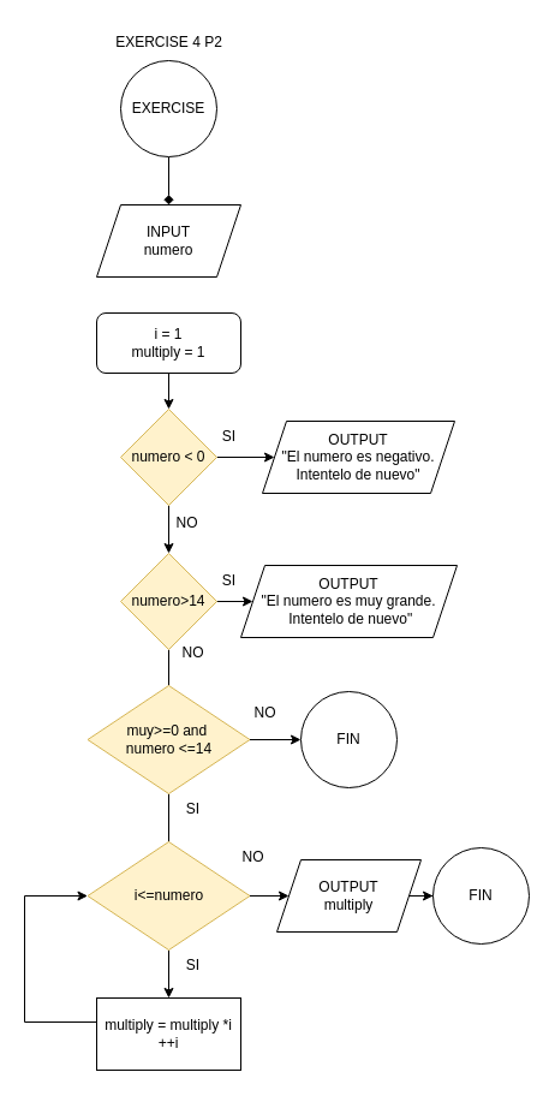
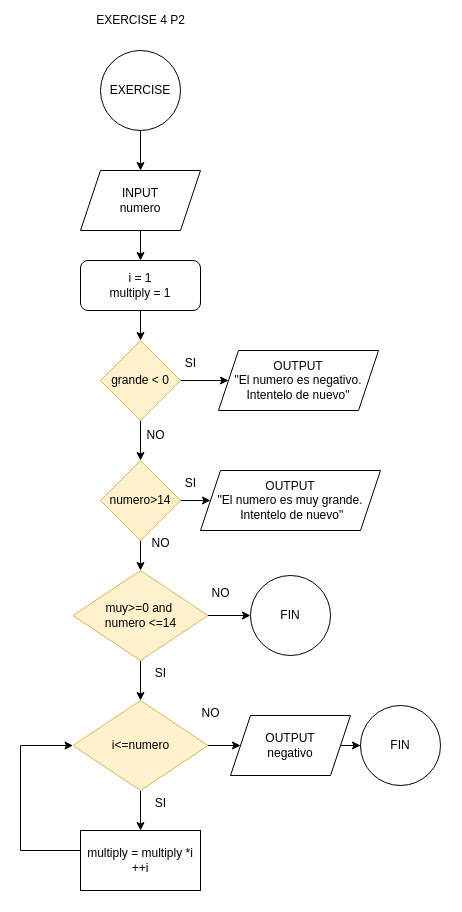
- <mxCell id="2" value="EXERCISE 4 P2" style="text;html=1;align=center;verticalAlign=middle;resizable=0;points=[];autosize=1;strokeColor=none;fillColor=none;" parent="1" vertex="1"><mxGeometry x="85" width="110" height="30" as="geometry" y="20" /></mxCell>
+ <mxCell id="2" value="EXERCISE 4 P2" style="text;html=1;align=center;verticalAlign=middle;resizable=0;points=[];autosize=1;strokeColor=none;fillColor=none;" parent="1" vertex="1"><mxGeometry x="85" y="5" width="110" height="30" as="geometry" /></mxCell>
- <mxCell id="3" value="" style="edgeStyle=orthogonalEdgeStyle;rounded=0;orthogonalLoop=1;jettySize=auto;html=1;endArrow=diamond;" edge="1" parent="1" source="4" target="6"><mxGeometry relative="1" as="geometry" /></mxCell>
+ <mxCell id="3" value="" style="edgeStyle=orthogonalEdgeStyle;rounded=0;orthogonalLoop=1;jettySize=auto;html=1;" edge="1" parent="1" source="4" target="6"><mxGeometry relative="1" as="geometry" /></mxCell>
+ <mxCell id="5" value="" style="edgeStyle=orthogonalEdgeStyle;rounded=0;orthogonalLoop=1;jettySize=auto;html=1;" edge="1" parent="1" source="6" target="8"><mxGeometry relative="1" as="geometry" /></mxCell>
- <mxCell id="11" value="numero &amp;lt; 0" style="rhombus;whiteSpace=wrap;html=1;fillColor=#fff2cc;strokeColor=#d6b656;" vertex="1" parent="1"><mxGeometry x="100" y="340" width="80" height="80" as="geometry" /></mxCell>
+ <mxCell id="11" value="grande &amp;lt; 0" style="rhombus;whiteSpace=wrap;html=1;fillColor=#fff2cc;strokeColor=#d6b656;" vertex="1" parent="1"><mxGeometry x="100" y="340" width="80" height="80" as="geometry" /></mxCell>
- <mxCell id="15" value="" style="edgeStyle=orthogonalEdgeStyle;rounded=0;orthogonalLoop=1;jettySize=auto;html=1;endArrow=none;" edge="1" parent="1" source="16" target="22"><mxGeometry relative="1" as="geometry" /></mxCell>
+ <mxCell id="15" value="" style="edgeStyle=orthogonalEdgeStyle;rounded=0;orthogonalLoop=1;jettySize=auto;html=1;" edge="1" parent="1" source="16" target="22"><mxGeometry relative="1" as="geometry" /></mxCell>
- <mxCell id="20" value="" style="edgeStyle=orthogonalEdgeStyle;rounded=0;orthogonalLoop=1;jettySize=auto;html=1;endArrow=none;" edge="1" parent="1" source="22" target="26"><mxGeometry relative="1" as="geometry" /></mxCell>
+ <mxCell id="20" value="" style="edgeStyle=orthogonalEdgeStyle;rounded=0;orthogonalLoop=1;jettySize=auto;html=1;" edge="1" parent="1" source="22" target="26"><mxGeometry relative="1" as="geometry" /></mxCell>
- <mxCell id="32" value="OUTPUT&lt;div&gt;multiply&lt;/div&gt;" style="shape=parallelogram;perimeter=parallelogramPerimeter;whiteSpace=wrap;html=1;fixedSize=1;" vertex="1" parent="1"><mxGeometry x="230" y="715" width="120" height="60" as="geometry" /></mxCell>
+ <mxCell id="32" value="OUTPUT&lt;div&gt;negativo&lt;/div&gt;" style="shape=parallelogram;perimeter=parallelogramPerimeter;whiteSpace=wrap;html=1;fixedSize=1;" vertex="1" parent="1"><mxGeometry x="230" y="715" width="120" height="60" as="geometry" /></mxCell>
